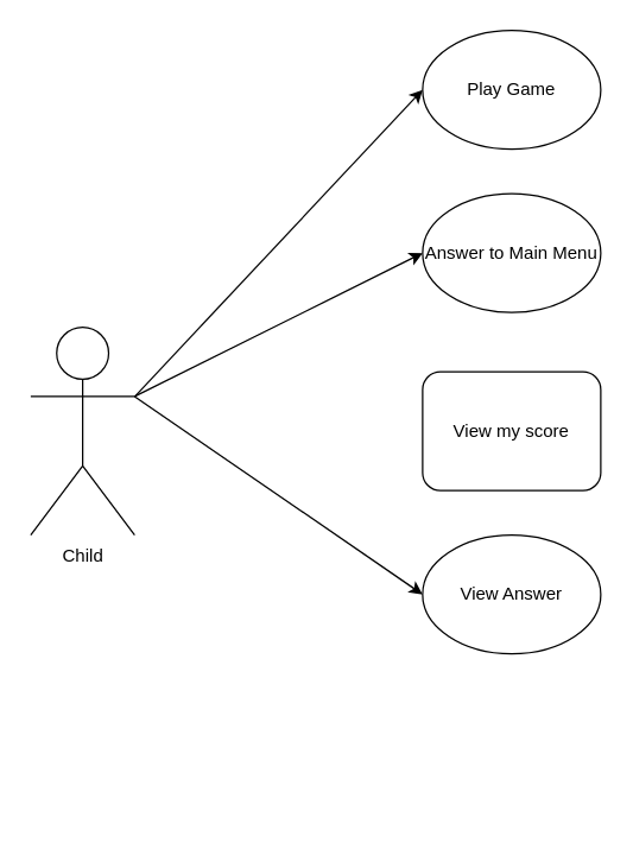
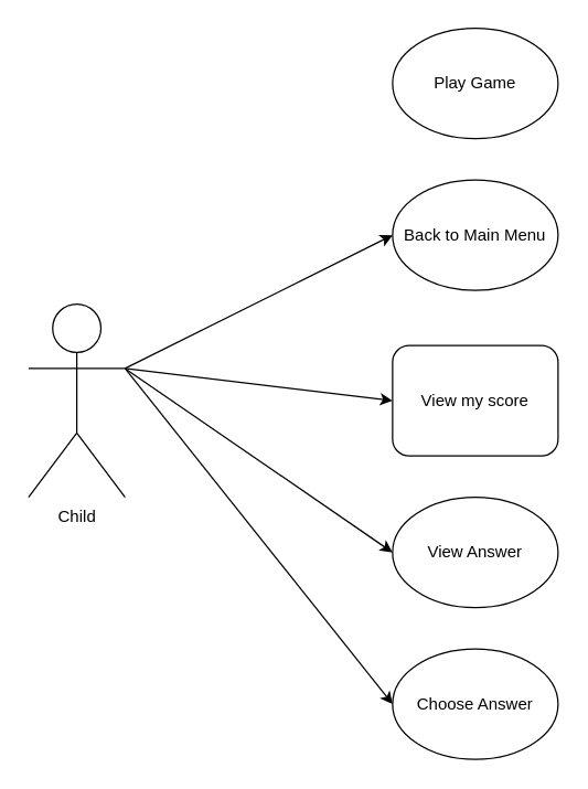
- <mxCell id="2" style="rounded=0;orthogonalLoop=1;jettySize=auto;html=1;exitX=1;exitY=0.334;exitDx=0;exitDy=0;exitPerimeter=0;entryX=0;entryY=0.5;entryDx=0;entryDy=0;" parent="1" source="7" target="8" edge="1"><mxGeometry relative="1" as="geometry" /></mxCell>
- <mxCell id="9" value="Answer to Main Menu" style="ellipse;whiteSpace=wrap;html=1;" parent="1" vertex="1"><mxGeometry x="284" y="130" width="120" height="80" as="geometry" /></mxCell>
+ <mxCell id="9" value="Back to Main Menu" style="ellipse;whiteSpace=wrap;html=1;" parent="1" vertex="1"><mxGeometry x="284" y="130" width="120" height="80" as="geometry" /></mxCell>
+ <mxCell id="4" style="rounded=0;orthogonalLoop=1;jettySize=auto;html=1;exitX=1;exitY=0.333;exitDx=0;exitDy=0;exitPerimeter=0;entryX=0;entryY=0.5;entryDx=0;entryDy=0;" parent="1" source="7" target="10" edge="1"><mxGeometry relative="1" as="geometry" /></mxCell>
+ <mxCell id="5" style="rounded=0;orthogonalLoop=1;jettySize=auto;html=1;exitX=1;exitY=0.333;exitDx=0;exitDy=0;exitPerimeter=0;entryX=0;entryY=0.5;entryDx=0;entryDy=0;" parent="1" source="7" target="11" edge="1"><mxGeometry relative="1" as="geometry" /></mxCell>
+ <mxCell id="11" value="Choose Answer" style="ellipse;whiteSpace=wrap;html=1;" parent="1" vertex="1"><mxGeometry x="284" y="470" width="120" height="80" as="geometry" /></mxCell>
